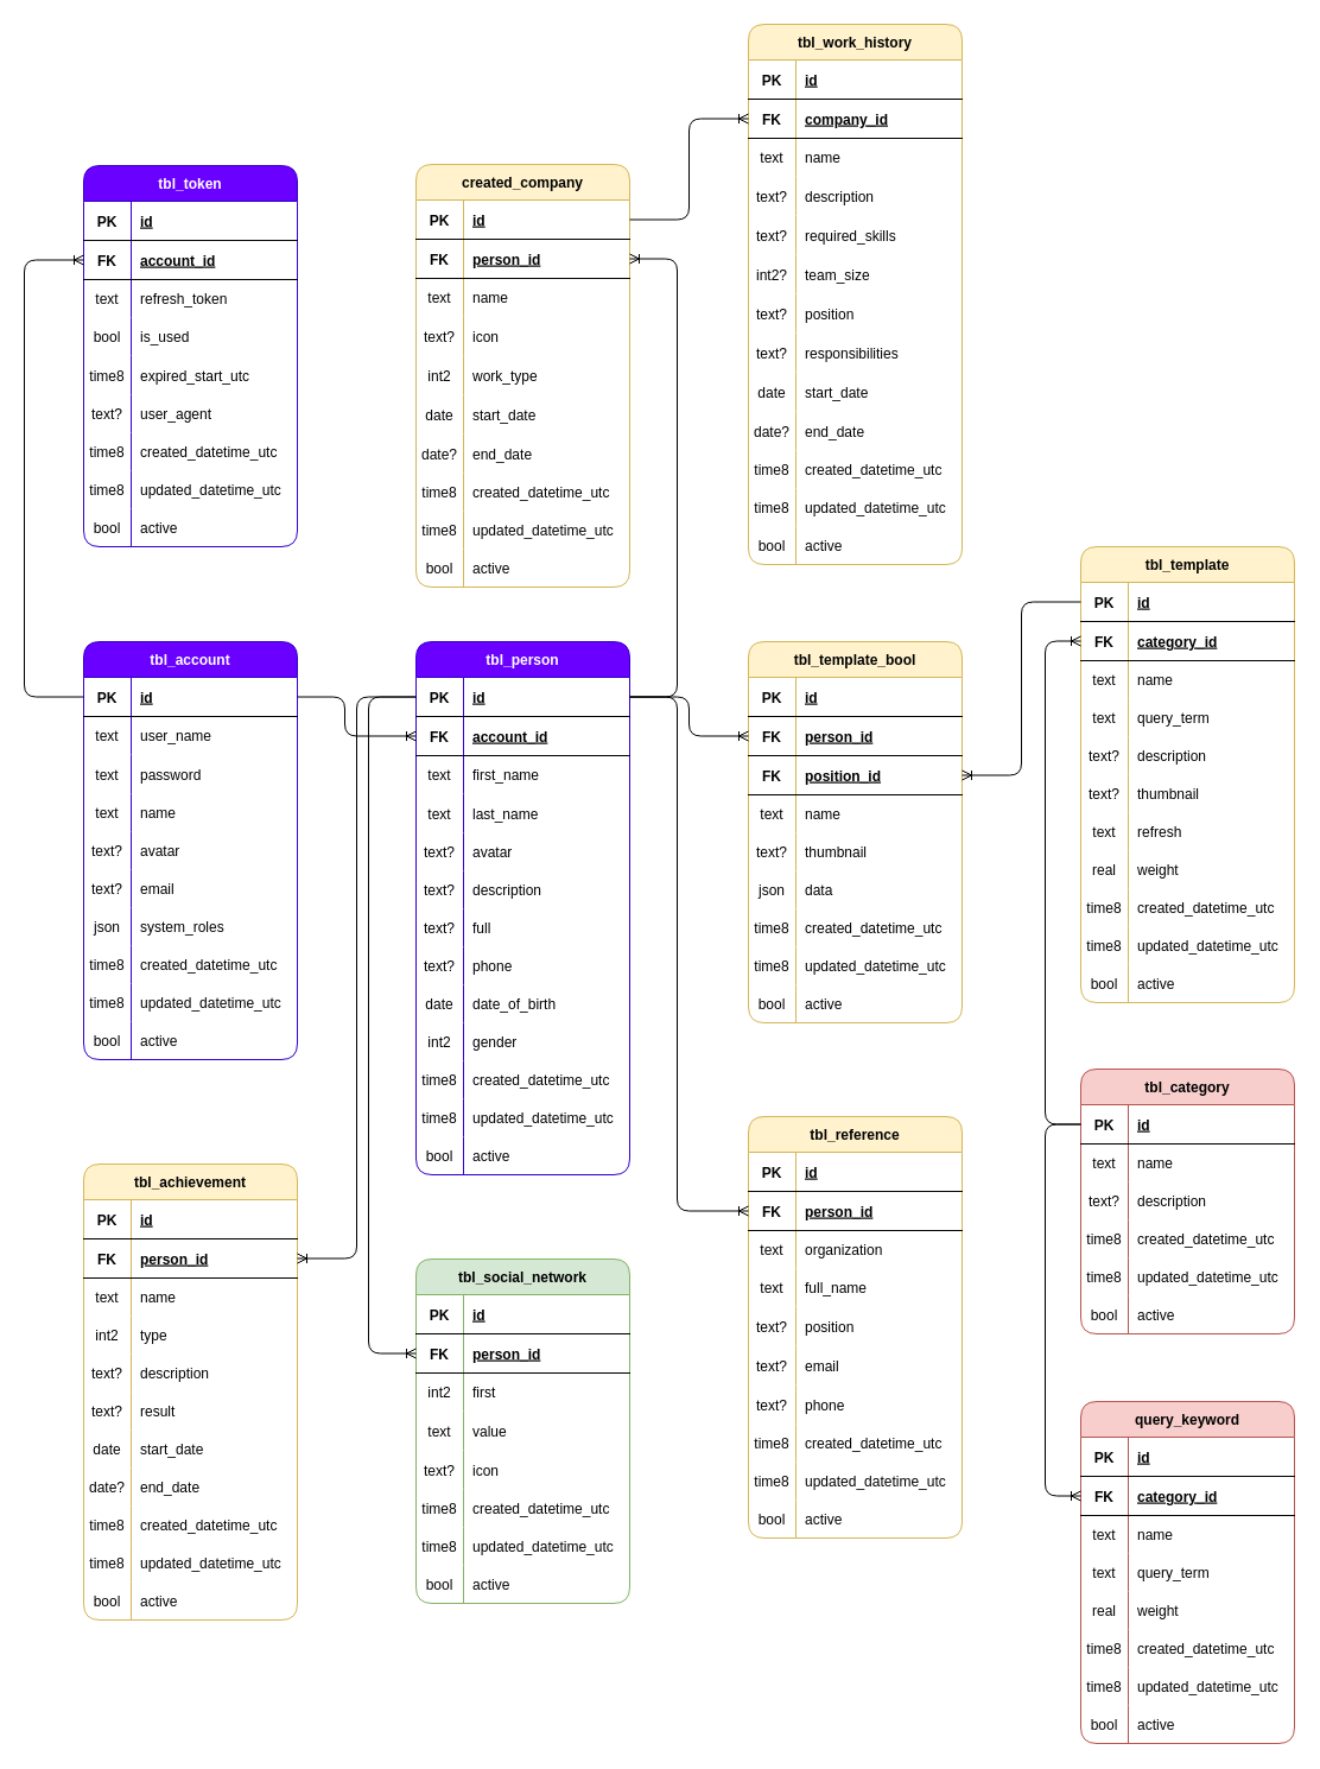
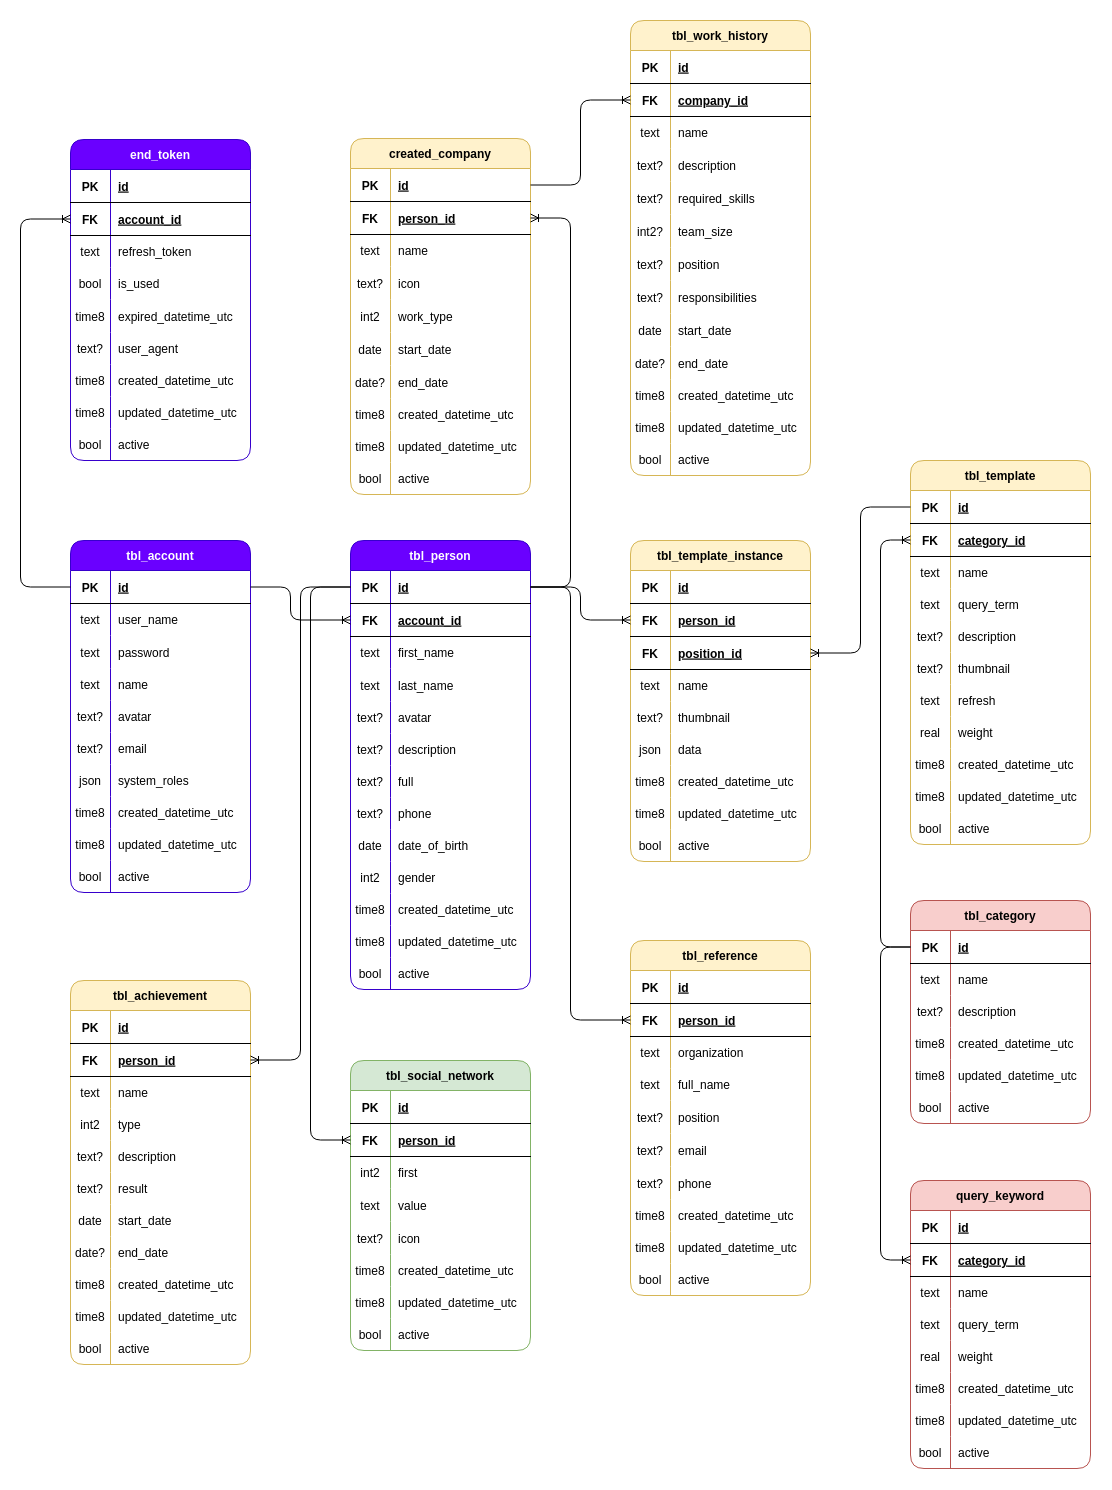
- <mxCell id="73" value="tbl_token" style="shape=table;startSize=30;container=1;collapsible=1;childLayout=tableLayout;fixedRows=1;rowLines=0;fontStyle=1;align=center;resizeLast=1;fillColor=#6a00ff;strokeColor=#3700CC;rounded=1;shadow=0;swimlaneLine=1;sketch=0;columnLines=1;fontColor=#ffffff;" vertex="1" parent="1"><mxGeometry x="70" y="139" width="180" height="321" as="geometry" /></mxCell>
+ <mxCell id="73" value="end_token" style="shape=table;startSize=30;container=1;collapsible=1;childLayout=tableLayout;fixedRows=1;rowLines=0;fontStyle=1;align=center;resizeLast=1;fillColor=#6a00ff;strokeColor=#3700CC;rounded=1;shadow=0;swimlaneLine=1;sketch=0;columnLines=1;fontColor=#ffffff;" vertex="1" parent="1"><mxGeometry x="70" y="139" width="180" height="321" as="geometry" /></mxCell>
- <mxCell id="88" value="expired_start_utc" style="shape=partialRectangle;connectable=0;fillColor=none;top=0;left=0;bottom=0;right=0;align=left;spacingLeft=6;overflow=hidden;" vertex="1" parent="86"><mxGeometry x="40.0" width="140.0" height="33" as="geometry"><mxRectangle width="140.0" height="33" as="alternateBounds" /></mxGeometry></mxCell>
+ <mxCell id="88" value="expired_datetime_utc" style="shape=partialRectangle;connectable=0;fillColor=none;top=0;left=0;bottom=0;right=0;align=left;spacingLeft=6;overflow=hidden;" vertex="1" parent="86"><mxGeometry x="40.0" width="140.0" height="33" as="geometry"><mxRectangle width="140.0" height="33" as="alternateBounds" /></mxGeometry></mxCell>
- <mxCell id="222" value="tbl_template_bool" style="shape=table;startSize=30;container=1;collapsible=1;childLayout=tableLayout;fixedRows=1;rowLines=0;fontStyle=1;align=center;resizeLast=1;fillColor=#fff2cc;strokeColor=#d6b656;rounded=1;shadow=0;swimlaneLine=1;sketch=0;columnLines=1;" vertex="1" parent="1"><mxGeometry x="630" y="540" width="180" height="321" as="geometry" /></mxCell>
+ <mxCell id="222" value="tbl_template_instance" style="shape=table;startSize=30;container=1;collapsible=1;childLayout=tableLayout;fixedRows=1;rowLines=0;fontStyle=1;align=center;resizeLast=1;fillColor=#fff2cc;strokeColor=#d6b656;rounded=1;shadow=0;swimlaneLine=1;sketch=0;columnLines=1;" vertex="1" parent="1"><mxGeometry x="630" y="540" width="180" height="321" as="geometry" /></mxCell>
